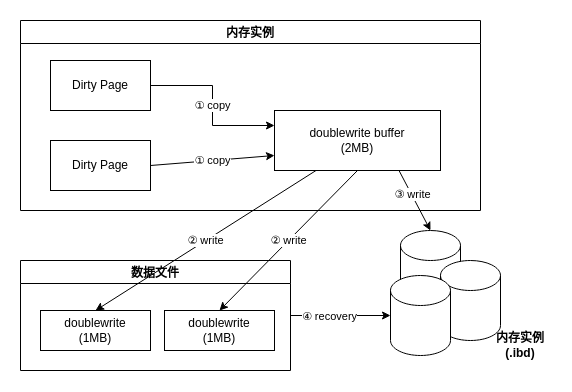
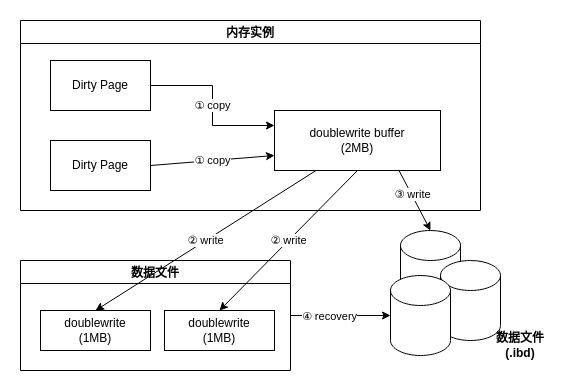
- <mxCell id="18" value="&lt;b&gt;内存实例(.ibd)&lt;/b&gt;" style="text;html=1;strokeColor=none;fillColor=none;align=center;verticalAlign=middle;whiteSpace=wrap;rounded=0;" vertex="1" parent="1"><mxGeometry x="490" y="330" width="60" height="30" as="geometry" /></mxCell>
+ <mxCell id="18" value="&lt;b&gt;数据文件(.ibd)&lt;/b&gt;" style="text;html=1;strokeColor=none;fillColor=none;align=center;verticalAlign=middle;whiteSpace=wrap;rounded=0;" vertex="1" parent="1"><mxGeometry x="490" y="330" width="60" height="30" as="geometry" /></mxCell>
